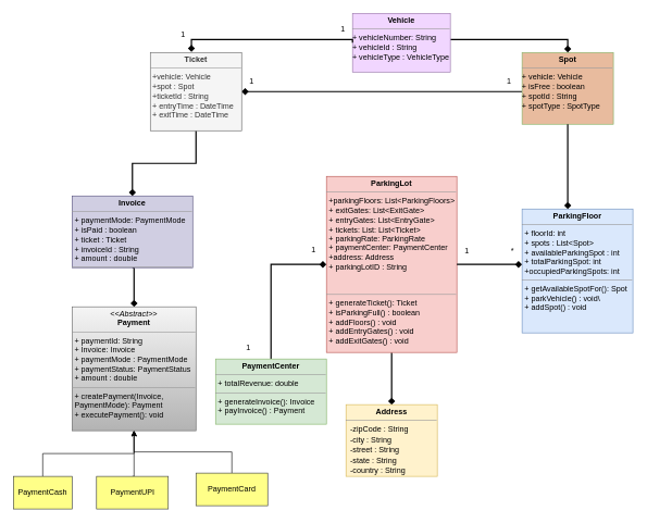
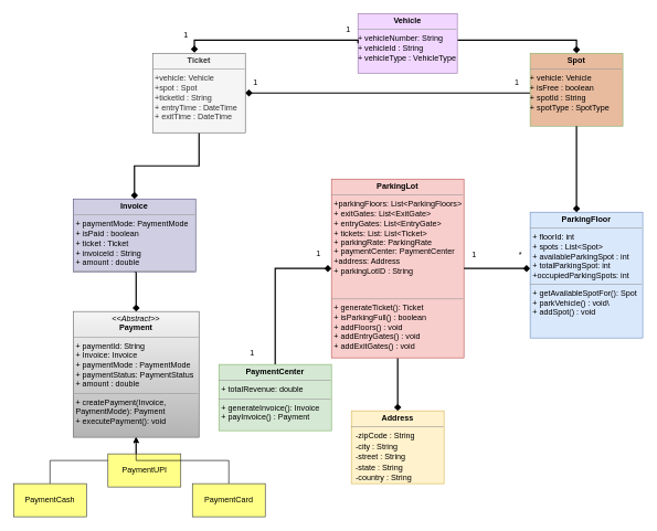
- <mxCell id="29" value="PaymentCard" style="html=1;whiteSpace=wrap;fillColor=#ffff88;strokeColor=#36393d;" vertex="1" parent="1"><mxGeometry x="300" y="725" width="110" height="50" as="geometry" /></mxCell>
+ <mxCell id="29" value="PaymentCard" style="html=1;whiteSpace=wrap;fillColor=#ffff88;strokeColor=#36393d;" vertex="1" parent="1"><mxGeometry x="290" y="730" width="110" height="50" as="geometry" /></mxCell>
- <mxCell id="25" value="PaymentCash" style="html=1;whiteSpace=wrap;fillColor=#ffff88;strokeColor=#36393d;" vertex="1" parent="1"><mxGeometry x="20" y="730" width="90" height="50" as="geometry" /></mxCell>
+ <mxCell id="25" value="PaymentCash" style="html=1;whiteSpace=wrap;fillColor=#ffff88;strokeColor=#36393d;" vertex="1" parent="1"><mxGeometry x="20" y="730" width="110" height="50" as="geometry" /></mxCell>
- <mxCell id="27" value="PaymentUPI" style="html=1;whiteSpace=wrap;fillColor=#ffff88;strokeColor=#36393d;" vertex="1" parent="1"><mxGeometry x="147.5" y="730" width="110" height="50" as="geometry" /></mxCell>
+ <mxCell id="27" value="PaymentUPI" style="html=1;whiteSpace=wrap;fillColor=#ffff88;strokeColor=#36393d;" vertex="1" parent="1"><mxGeometry x="162.5" y="685" width="110" height="50" as="geometry" /></mxCell>
